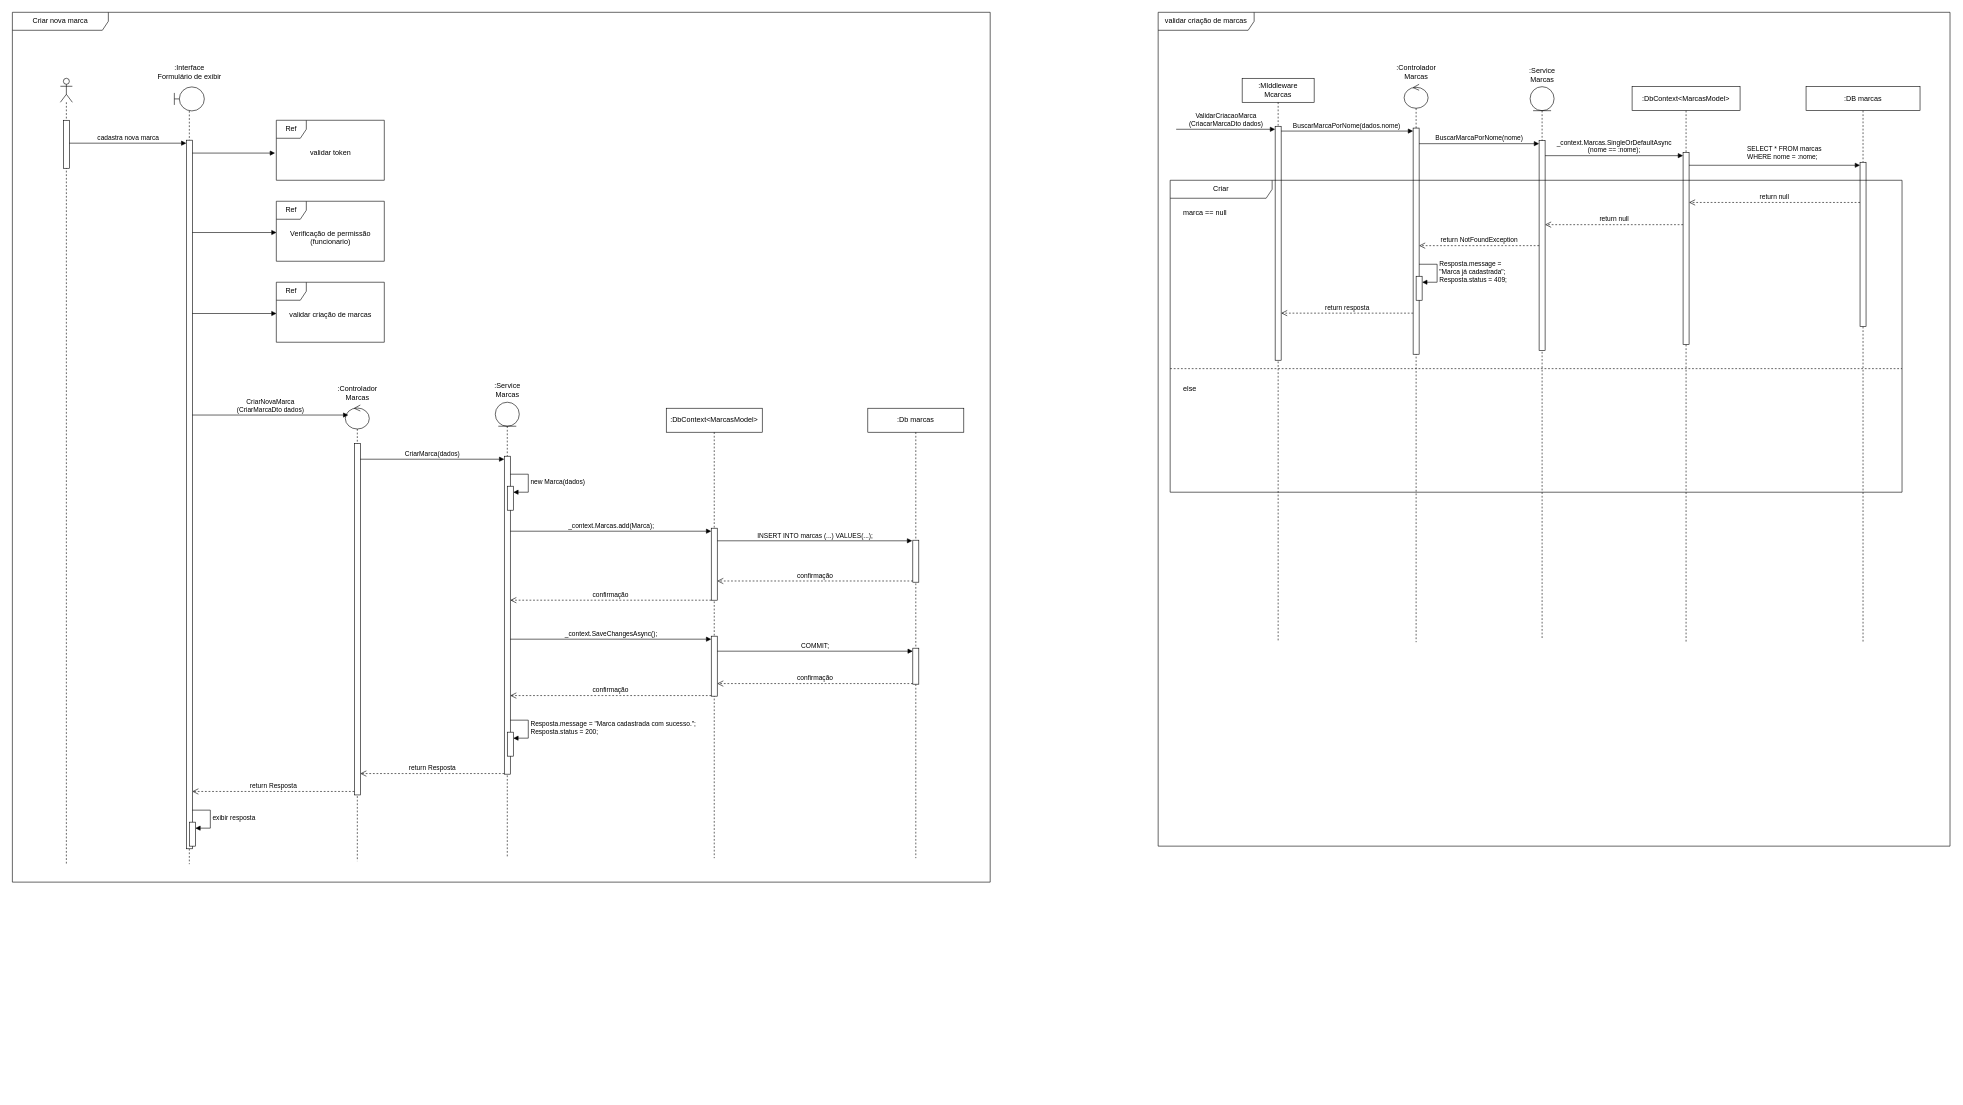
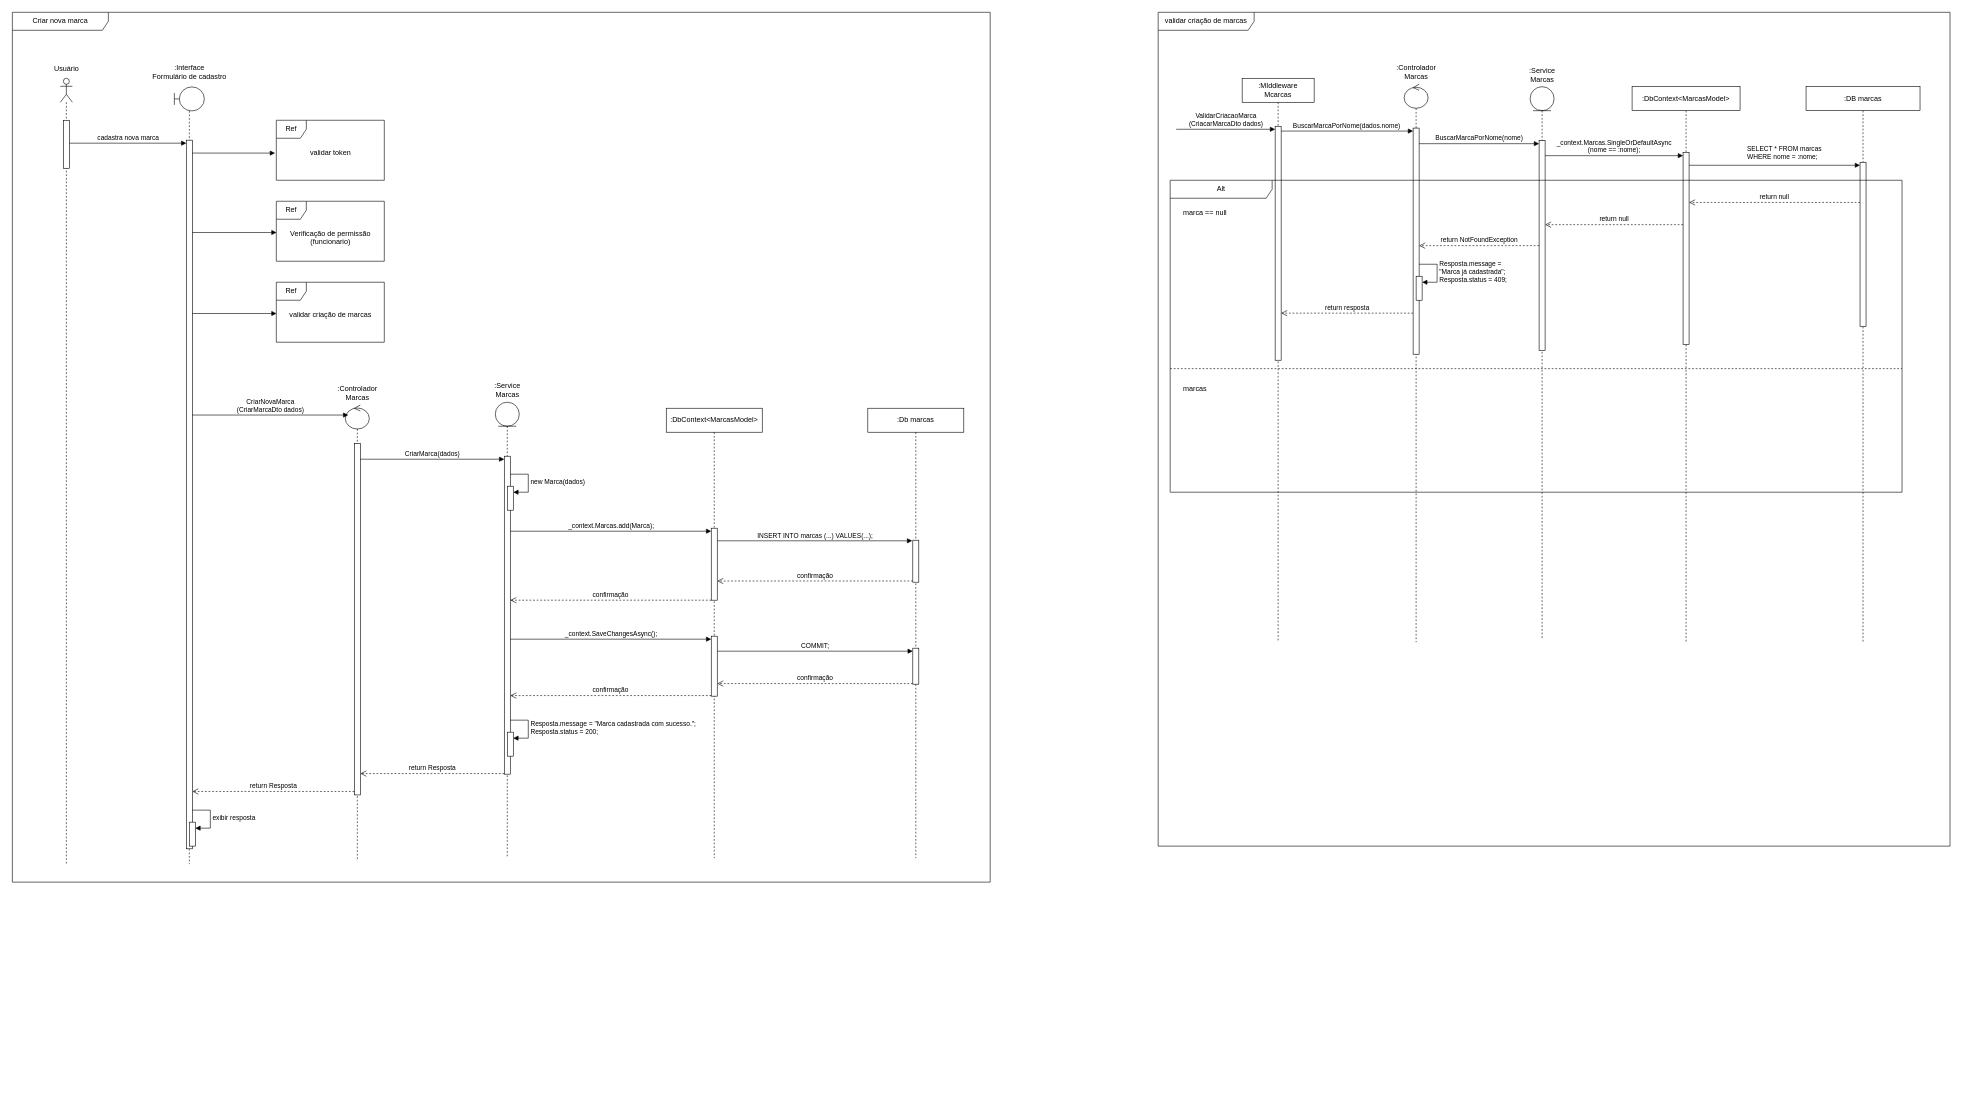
+ <mxCell id="6" value="Usuário" style="text;html=1;align=center;verticalAlign=middle;resizable=0;points=[];autosize=1;strokeColor=none;fillColor=none;" parent="3" vertex="1"><mxGeometry width="60" height="30" as="geometry" /></mxCell>
- <mxCell id="12" value=":Interface&lt;div&gt;Formulário de exibir&lt;/div&gt;" style="text;html=1;align=center;verticalAlign=middle;resizable=0;points=[];autosize=1;strokeColor=none;fillColor=none;" parent="7" vertex="1"><mxGeometry width="150" height="40" as="geometry" /></mxCell>
+ <mxCell id="12" value=":Interface&lt;div&gt;Formulário de cadastro&lt;/div&gt;" style="text;html=1;align=center;verticalAlign=middle;resizable=0;points=[];autosize=1;strokeColor=none;fillColor=none;" parent="7" vertex="1"><mxGeometry width="150" height="40" as="geometry" /></mxCell>
- <mxCell id="73" value="Criar" style="shape=umlFrame;whiteSpace=wrap;html=1;pointerEvents=0;recursiveResize=0;container=1;collapsible=0;width=170;" vertex="1" parent="53"><mxGeometry x="20" y="280" width="1220" height="520" as="geometry" /></mxCell>
+ <mxCell id="73" value="Alt" style="shape=umlFrame;whiteSpace=wrap;html=1;pointerEvents=0;recursiveResize=0;container=1;collapsible=0;width=170;" vertex="1" parent="53"><mxGeometry x="20" y="280" width="1220" height="520" as="geometry" /></mxCell>
- <mxCell id="75" value="else" style="line;strokeWidth=1;dashed=1;labelPosition=center;verticalLabelPosition=bottom;align=left;verticalAlign=top;spacingLeft=20;spacingTop=15;html=1;whiteSpace=wrap;" vertex="1" parent="73"><mxGeometry y="309" width="1220" height="10" as="geometry" /></mxCell>
+ <mxCell id="75" value="marcas" style="line;strokeWidth=1;dashed=1;labelPosition=center;verticalLabelPosition=bottom;align=left;verticalAlign=top;spacingLeft=20;spacingTop=15;html=1;whiteSpace=wrap;" vertex="1" parent="73"><mxGeometry y="309" width="1220" height="10" as="geometry" /></mxCell>
